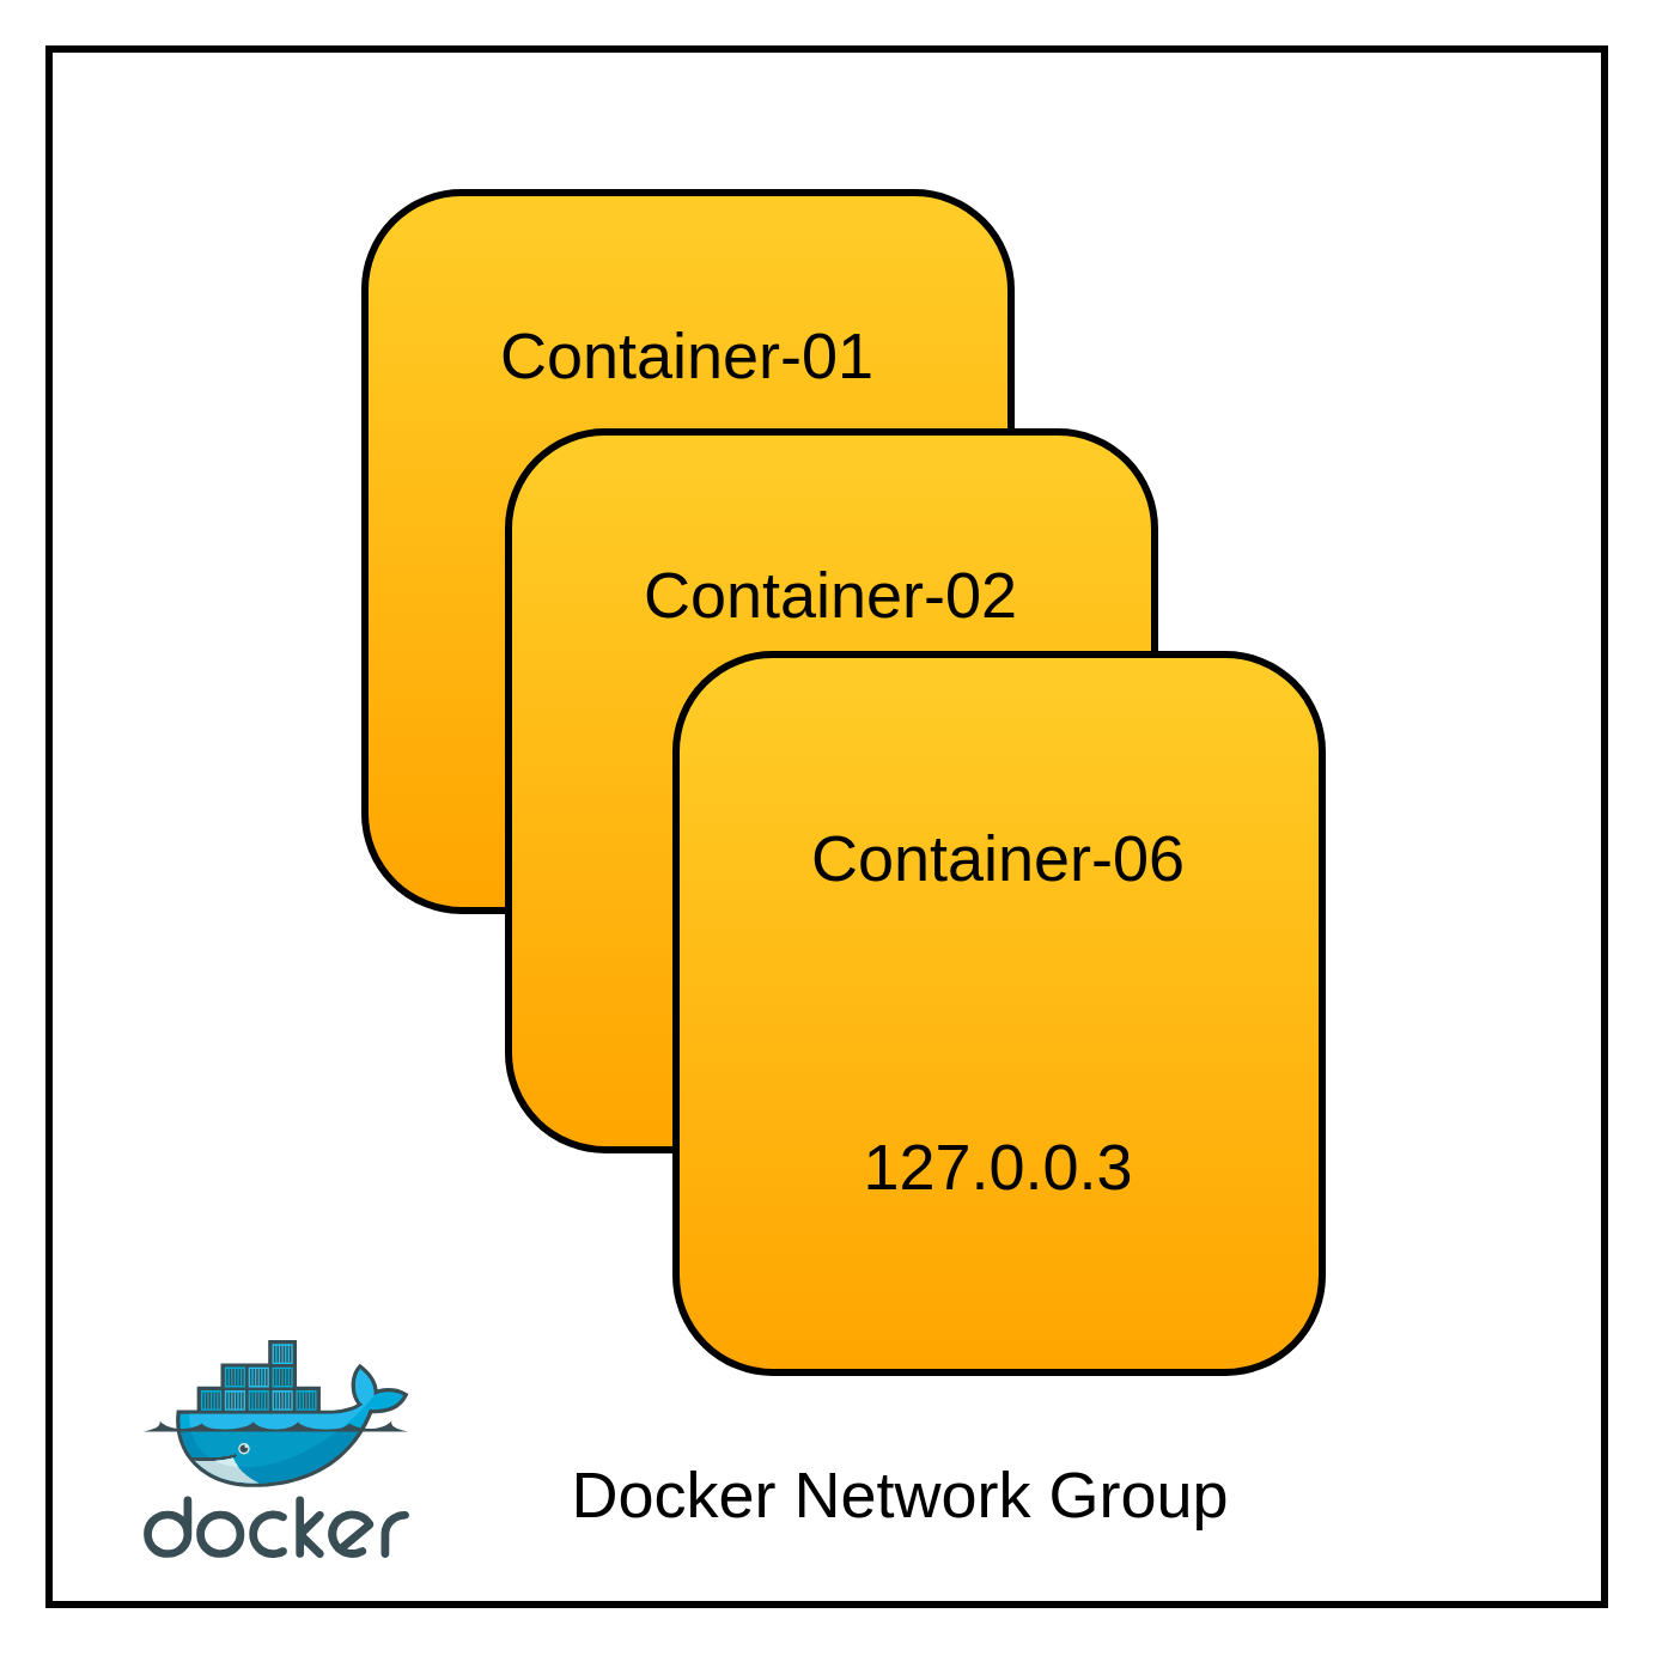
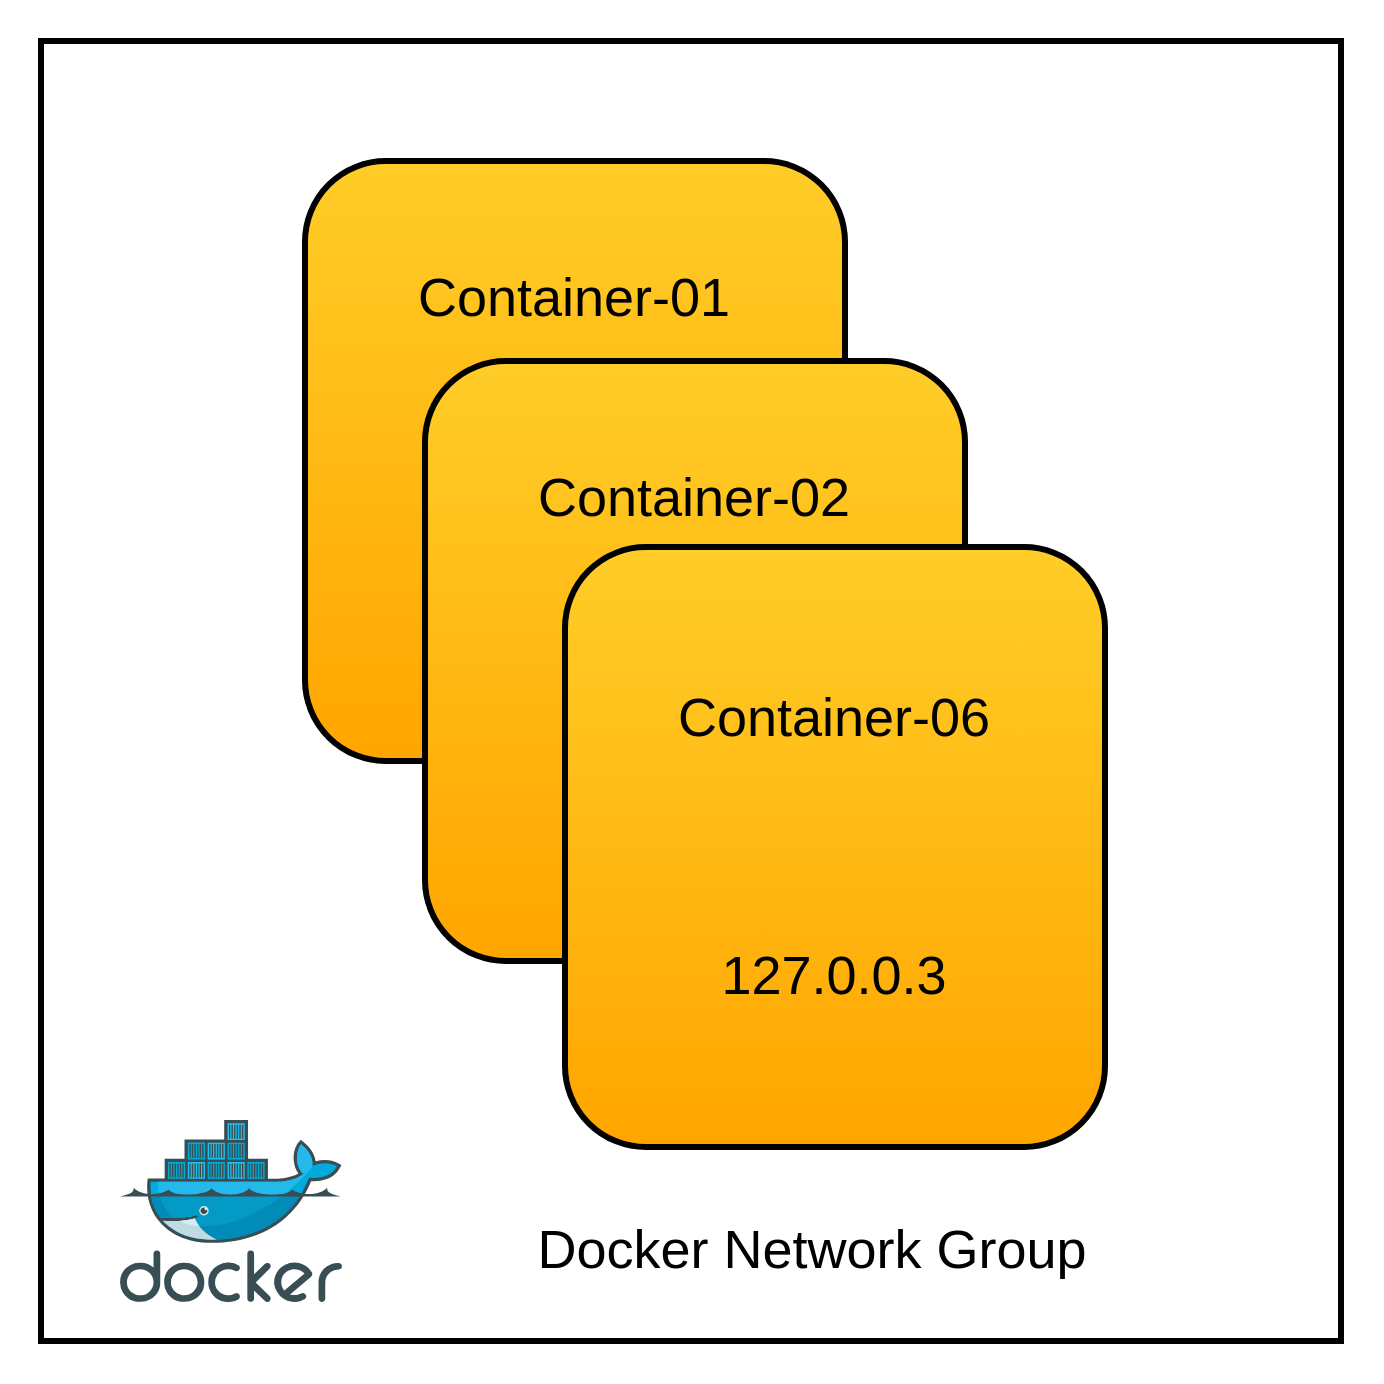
- <mxCell id="7" value="Docker Network Group" style="text;html=1;strokeColor=none;fillColor=none;align=center;verticalAlign=middle;whiteSpace=wrap;rounded=0;fontSize=27;" vertex="1" parent="1"><mxGeometry x="222" y="610" width="308" height="30" as="geometry" /></mxCell>
+ <mxCell id="7" value="Docker Network Group" style="text;html=1;strokeColor=none;fillColor=none;align=center;verticalAlign=middle;whiteSpace=wrap;rounded=0;fontSize=27;" vertex="1" parent="1"><mxGeometry x="252" y="610" width="308" height="30" as="geometry" /></mxCell>
